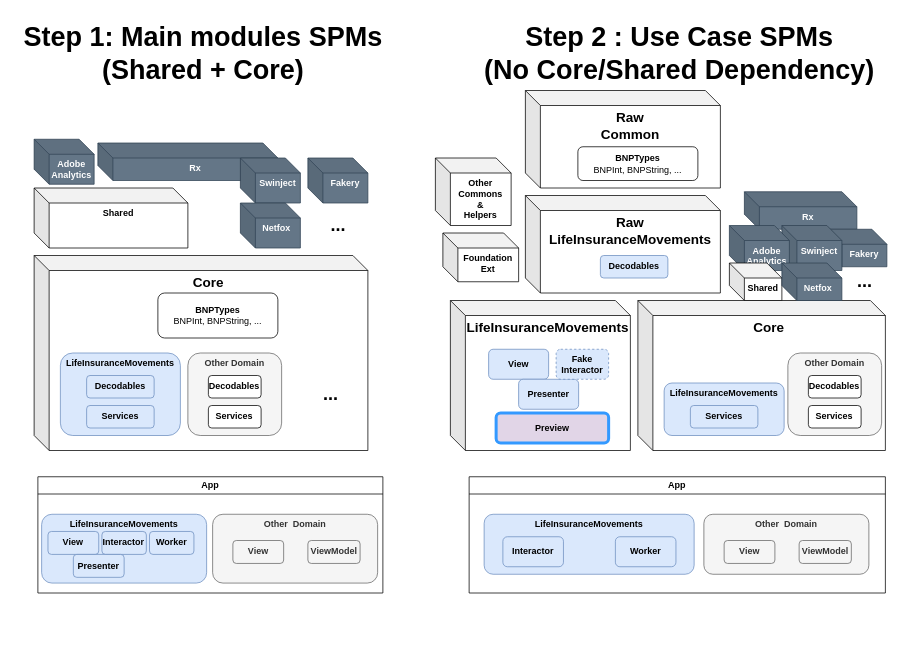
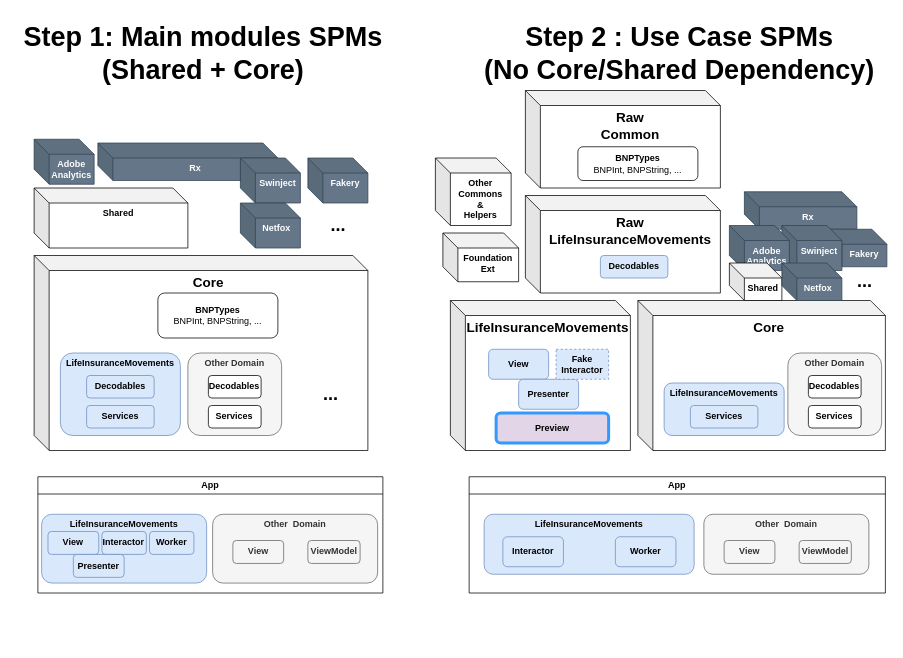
- <mxCell id="37" value="&lt;b&gt;Fake Interactor&lt;/b&gt;" style="rounded=1;whiteSpace=wrap;html=1;fillColor=#dae8fc;strokeColor=#6c8ebf;dashed=1;" vertex="1" parent="1"><mxGeometry x="741" y="465" width="70" height="40" as="geometry" /></mxCell>
+ <mxCell id="37" value="&lt;b&gt;Fake Interactor&lt;/b&gt;" style="whiteSpace=wrap;html=1;fillColor=#dae8fc;strokeColor=#6c8ebf;dashed=1;rounded=0;" vertex="1" parent="1"><mxGeometry x="741" y="465" width="70" height="40" as="geometry" /></mxCell>
